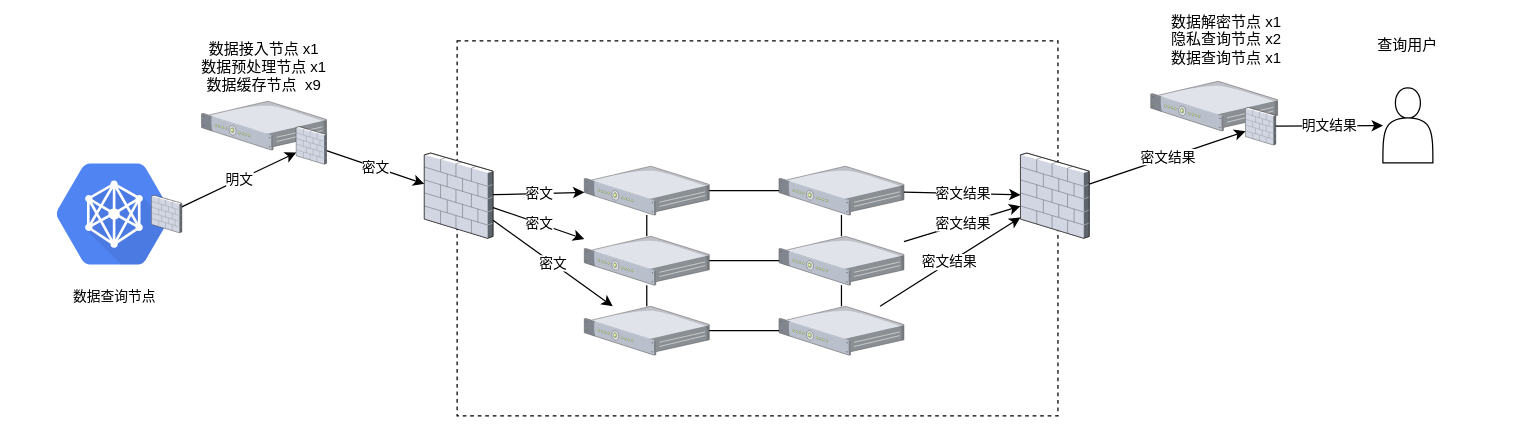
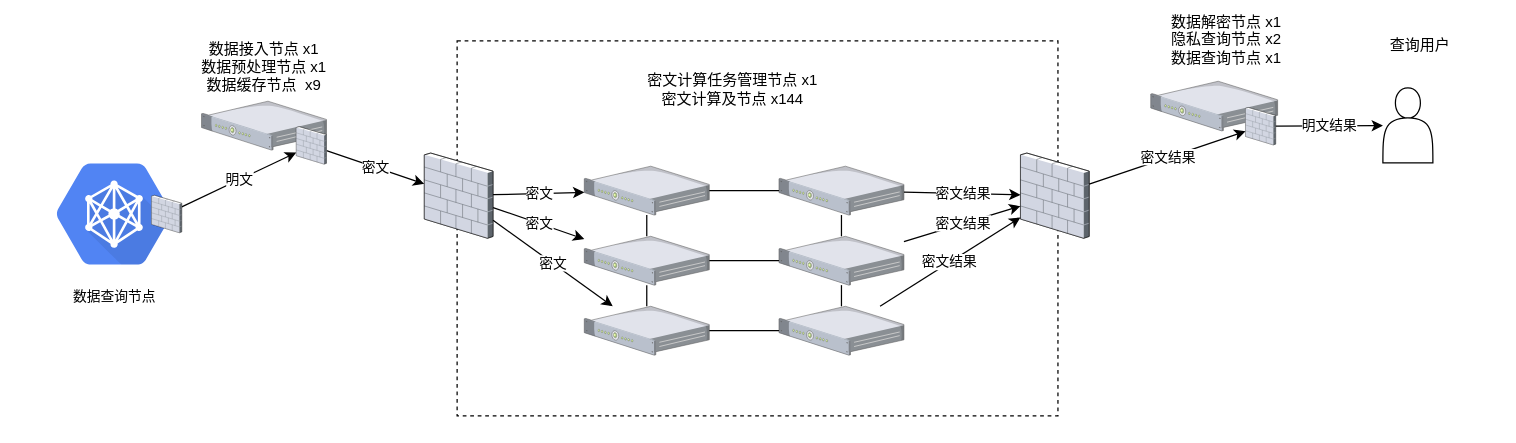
- <mxCell id="38" value="查询用户" style="text;html=1;strokeColor=none;fillColor=none;align=center;verticalAlign=middle;whiteSpace=wrap;rounded=0;" parent="1" vertex="1"><mxGeometry x="1061" y="25.96" width="130" height="20" as="geometry" /></mxCell>
+ <mxCell id="38" value="查询用户" style="text;html=1;strokeColor=none;fillColor=none;align=center;verticalAlign=middle;whiteSpace=wrap;rounded=0;" parent="1" vertex="1"><mxGeometry x="1071" y="25.96" width="130" height="20" as="geometry" /></mxCell>
+ <mxCell id="17" value="密文计算任务管理节点 x1&lt;br&gt;密文计算及节点 x144" style="text;html=1;strokeColor=none;fillColor=none;align=center;verticalAlign=middle;whiteSpace=wrap;rounded=0;" parent="1" vertex="1"><mxGeometry x="506" y="60.6" width="160" height="20" as="geometry" /></mxCell>
